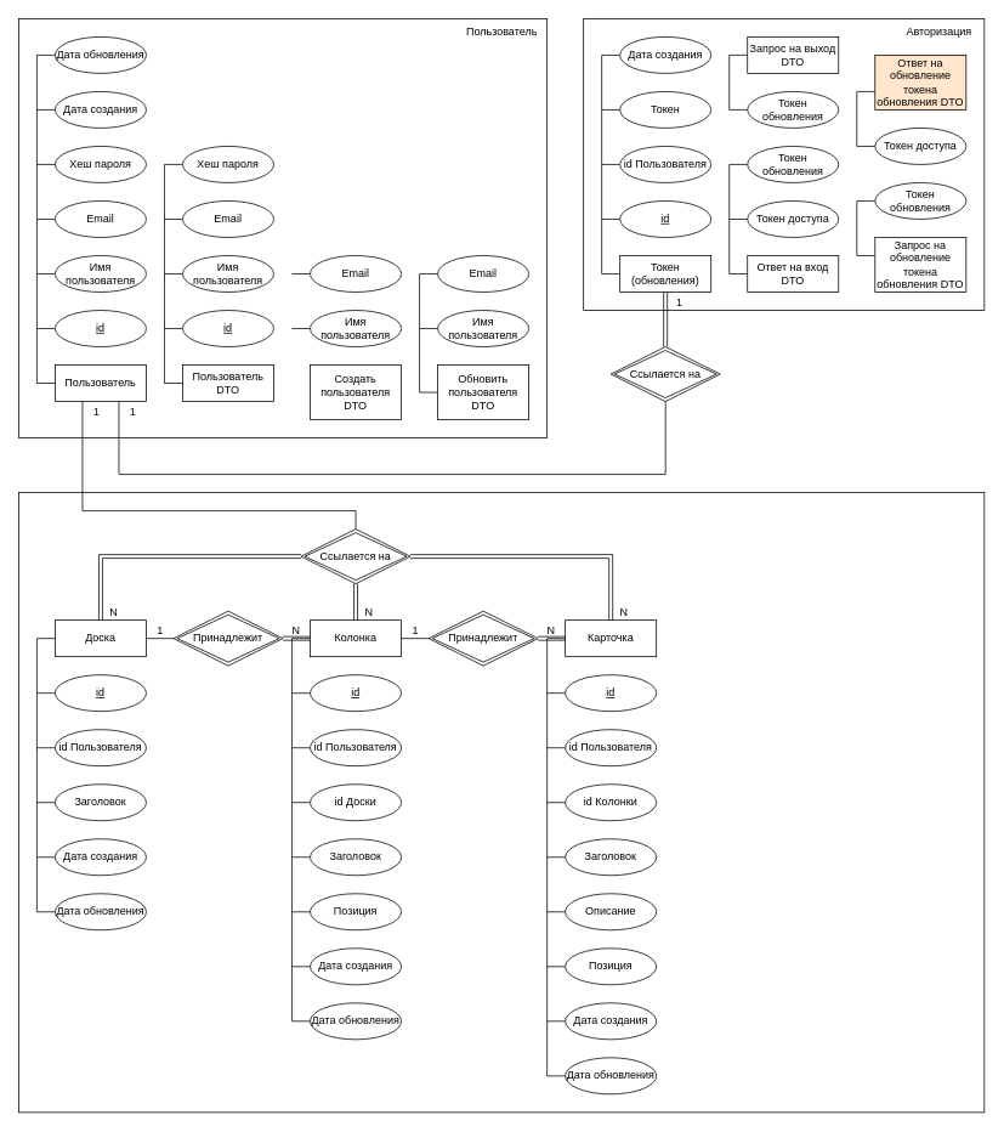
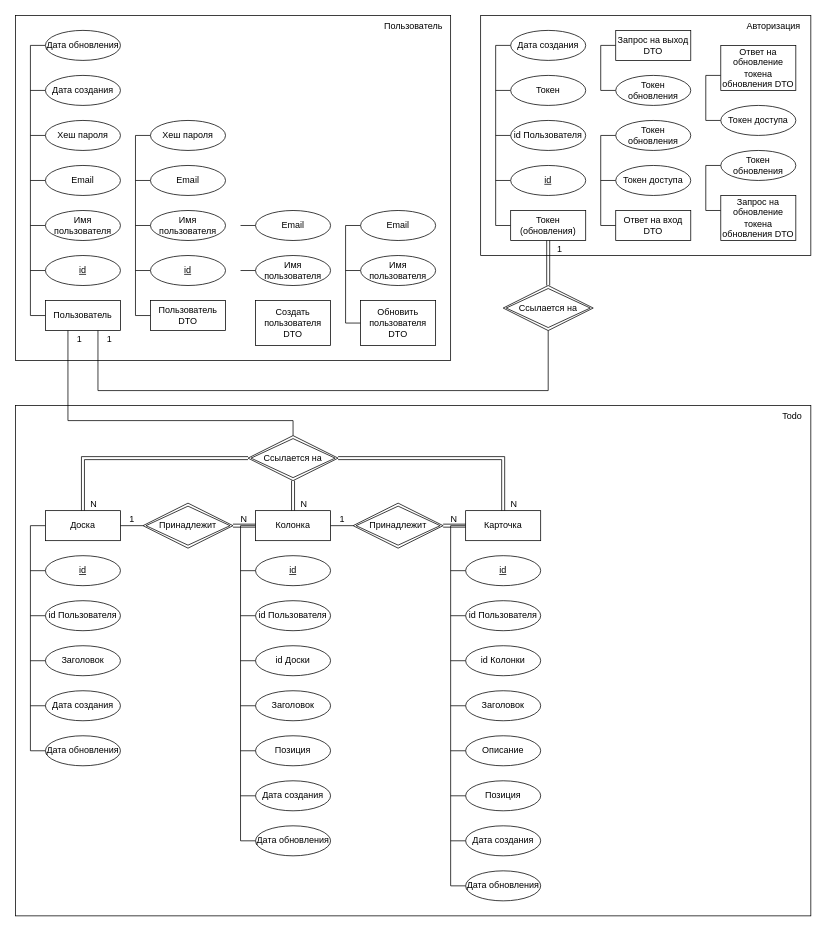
- <mxCell id="57" value="Ответ на обновление токена обновления DTO" style="whiteSpace=wrap;html=1;align=center;fillColor=#ffe6cc;" vertex="1" parent="1"><mxGeometry x="960" y="60" width="100" height="60" as="geometry" /></mxCell>
+ <mxCell id="57" value="Ответ на обновление токена обновления DTO" style="whiteSpace=wrap;html=1;align=center;" vertex="1" parent="1"><mxGeometry x="960" y="60" width="100" height="60" as="geometry" /></mxCell>
+ <mxCell id="129" value="Todo" style="text;html=1;align=center;verticalAlign=middle;resizable=0;points=[];autosize=1;strokeColor=none;fillColor=none;" vertex="1" parent="1"><mxGeometry x="1030" y="540" width="50" height="30" as="geometry" /></mxCell>
